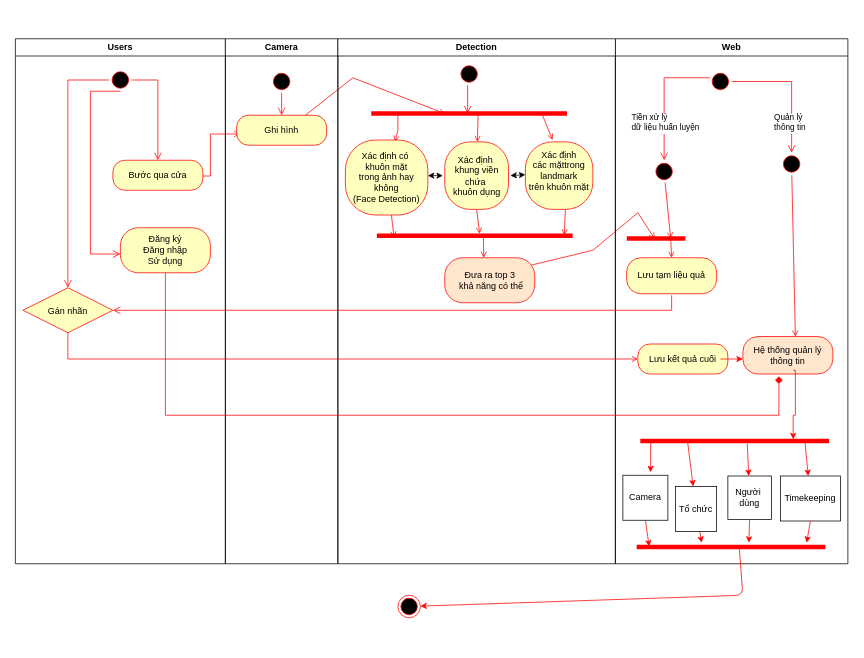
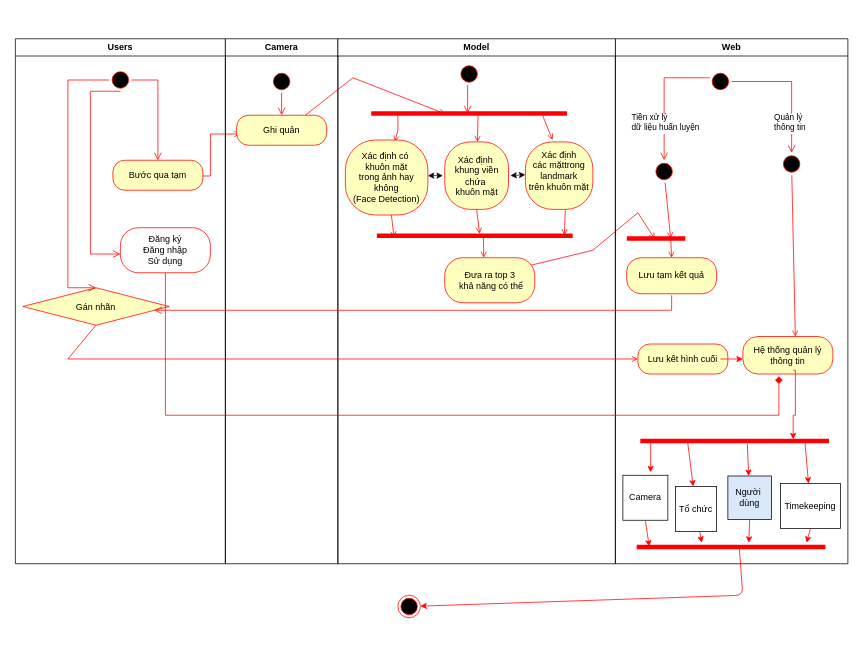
- <mxCell id="34" value="Detection" style="swimlane;whiteSpace=wrap" parent="1" vertex="1"><mxGeometry x="450" y="51" width="370" height="700" as="geometry" /></mxCell>
+ <mxCell id="34" value="Model" style="swimlane;whiteSpace=wrap" parent="1" vertex="1"><mxGeometry x="450" y="51" width="370" height="700" as="geometry" /></mxCell>
- <mxCell id="32" value="&lt;span&gt;Ghi hình&lt;/span&gt;" style="rounded=1;whiteSpace=wrap;html=1;arcSize=40;fontColor=#000000;fillColor=#ffffc0;strokeColor=#ff0000;" vertex="1" parent="29"><mxGeometry x="15" y="102" width="120" height="40" as="geometry" /></mxCell>
+ <mxCell id="32" value="&lt;span&gt;Ghi quản&lt;/span&gt;" style="rounded=1;whiteSpace=wrap;html=1;arcSize=40;fontColor=#000000;fillColor=#ffffc0;strokeColor=#ff0000;" vertex="1" parent="29"><mxGeometry x="15" y="102" width="120" height="40" as="geometry" /></mxCell>
- <mxCell id="5" value="&lt;span&gt;Bước qua cửa&lt;/span&gt;" style="rounded=1;whiteSpace=wrap;html=1;arcSize=40;fontColor=#000000;fillColor=#ffffc0;strokeColor=#ff0000;" vertex="1" parent="2"><mxGeometry x="130" y="162" width="120" height="40" as="geometry" /></mxCell>
+ <mxCell id="5" value="&lt;span&gt;Bước qua tạm&lt;/span&gt;" style="rounded=1;whiteSpace=wrap;html=1;arcSize=40;fontColor=#000000;fillColor=#ffffc0;strokeColor=#ff0000;" vertex="1" parent="2"><mxGeometry x="130" y="162" width="120" height="40" as="geometry" /></mxCell>
- <mxCell id="49" value="&lt;span&gt;Xác định&amp;nbsp;&lt;/span&gt;&lt;br style=&quot;padding: 0px ; margin: 0px&quot;&gt;&lt;span&gt;khung viền&lt;/span&gt;&lt;br style=&quot;padding: 0px ; margin: 0px&quot;&gt;&lt;span&gt;chứa&amp;nbsp;&lt;/span&gt;&lt;br style=&quot;padding: 0px ; margin: 0px&quot;&gt;&lt;span&gt;khuôn dụng&lt;/span&gt;" style="rounded=1;whiteSpace=wrap;html=1;arcSize=40;fontColor=#000000;fillColor=#ffffc0;strokeColor=#ff0000;" vertex="1" parent="34"><mxGeometry x="142.5" y="137.5" width="85" height="90" as="geometry" /></mxCell>
+ <mxCell id="49" value="&lt;span&gt;Xác định&amp;nbsp;&lt;/span&gt;&lt;br style=&quot;padding: 0px ; margin: 0px&quot;&gt;&lt;span&gt;khung viền&lt;/span&gt;&lt;br style=&quot;padding: 0px ; margin: 0px&quot;&gt;&lt;span&gt;chứa&amp;nbsp;&lt;/span&gt;&lt;br style=&quot;padding: 0px ; margin: 0px&quot;&gt;&lt;span&gt;khuôn mặt&lt;/span&gt;" style="rounded=1;whiteSpace=wrap;html=1;arcSize=40;fontColor=#000000;fillColor=#ffffc0;strokeColor=#ff0000;" vertex="1" parent="34"><mxGeometry x="142.5" y="137.5" width="85" height="90" as="geometry" /></mxCell>
- <mxCell id="6" value="&lt;span&gt;Đăng ký&lt;/span&gt;&lt;br style=&quot;padding: 0px ; margin: 0px&quot;&gt;&lt;span&gt;Đăng nhập&lt;/span&gt;&lt;br style=&quot;padding: 0px ; margin: 0px&quot;&gt;&lt;span&gt;Sử dụng&lt;/span&gt;" style="rounded=1;whiteSpace=wrap;html=1;arcSize=40;fontColor=#000000;fillColor=#ffffc0;strokeColor=#ff0000;" vertex="1" parent="2"><mxGeometry x="140" y="252" width="120" height="60" as="geometry" /></mxCell>
+ <mxCell id="6" value="&lt;span&gt;Đăng ký&lt;/span&gt;&lt;br style=&quot;padding: 0px ; margin: 0px&quot;&gt;&lt;span&gt;Đăng nhập&lt;/span&gt;&lt;br style=&quot;padding: 0px ; margin: 0px&quot;&gt;&lt;span&gt;Sử dụng&lt;/span&gt;" style="rounded=1;whiteSpace=wrap;html=1;arcSize=40;fontColor=#000000;fillColor=#ffffff;strokeColor=#ff0000;" vertex="1" parent="2"><mxGeometry x="140" y="252" width="120" height="60" as="geometry" /></mxCell>
- <mxCell id="24" value="&lt;span&gt;Lưu tạm liệu quả&lt;/span&gt;" style="rounded=1;whiteSpace=wrap;html=1;arcSize=40;fontColor=#000000;fillColor=#ffffc0;strokeColor=#ff0000;" vertex="1" parent="7"><mxGeometry x="15" y="292" width="120" height="48" as="geometry" /></mxCell>
+ <mxCell id="24" value="&lt;span&gt;Lưu tạm kết quả&lt;/span&gt;" style="rounded=1;whiteSpace=wrap;html=1;arcSize=40;fontColor=#000000;fillColor=#ffffc0;strokeColor=#ff0000;" vertex="1" parent="7"><mxGeometry x="15" y="292" width="120" height="48" as="geometry" /></mxCell>
- <mxCell id="51" value="&lt;span&gt;Đưa ra top 3&lt;/span&gt;&lt;br style=&quot;padding: 0px ; margin: 0px&quot;&gt;&lt;span&gt;&amp;nbsp;khả năng có thể&lt;/span&gt;" style="rounded=1;whiteSpace=wrap;html=1;arcSize=40;fontColor=#000000;fillColor=#ffe6cc;strokeColor=#ff0000;" vertex="1" parent="34"><mxGeometry x="142.5" y="292" width="120" height="60" as="geometry" /></mxCell>
+ <mxCell id="51" value="&lt;span&gt;Đưa ra top 3&lt;/span&gt;&lt;br style=&quot;padding: 0px ; margin: 0px&quot;&gt;&lt;span&gt;&amp;nbsp;khả năng có thể&lt;/span&gt;" style="rounded=1;whiteSpace=wrap;html=1;arcSize=40;fontColor=#000000;fillColor=#ffffc0;strokeColor=#ff0000;" vertex="1" parent="34"><mxGeometry x="142.5" y="292" width="120" height="60" as="geometry" /></mxCell>
- <mxCell id="52" value="Gán nhãn" style="rhombus;fillColor=#ffffc0;strokeColor=#ff0000;" parent="1" vertex="1"><mxGeometry x="30" y="383" width="120" height="60" as="geometry" /></mxCell>
+ <mxCell id="52" value="Gán nhãn" style="rhombus;fillColor=#ffffc0;strokeColor=#ff0000;" parent="1" vertex="1"><mxGeometry x="30" y="383" width="195" height="50" as="geometry" /></mxCell>
- <mxCell id="26" value="&lt;span&gt;Hệ thống quản lý&lt;/span&gt;&lt;br style=&quot;padding: 0px ; margin: 0px&quot;&gt;&lt;span&gt;thông tin&lt;/span&gt;" style="rounded=1;whiteSpace=wrap;html=1;arcSize=40;fontColor=#000000;fillColor=#ffe6cc;strokeColor=#ff0000;" vertex="1" parent="7"><mxGeometry x="170" y="397" width="120" height="50" as="geometry" /></mxCell>
+ <mxCell id="26" value="&lt;span&gt;Hệ thống quản lý&lt;/span&gt;&lt;br style=&quot;padding: 0px ; margin: 0px&quot;&gt;&lt;span&gt;thông tin&lt;/span&gt;" style="rounded=1;whiteSpace=wrap;html=1;arcSize=40;fontColor=#000000;fillColor=#ffffc0;strokeColor=#ff0000;" vertex="1" parent="7"><mxGeometry x="170" y="397" width="120" height="50" as="geometry" /></mxCell>
- <mxCell id="25" value="&lt;span&gt;Lưu kết quả cuối&lt;/span&gt;" style="rounded=1;whiteSpace=wrap;html=1;arcSize=40;fontColor=#000000;fillColor=#ffffc0;strokeColor=#ff0000;" vertex="1" parent="7"><mxGeometry x="29.99" y="407" width="120" height="40" as="geometry" /></mxCell>
+ <mxCell id="25" value="&lt;span&gt;Lưu kết hình cuối&lt;/span&gt;" style="rounded=1;whiteSpace=wrap;html=1;arcSize=40;fontColor=#000000;fillColor=#ffffc0;strokeColor=#ff0000;" vertex="1" parent="7"><mxGeometry x="29.99" y="407" width="120" height="40" as="geometry" /></mxCell>
- <mxCell id="19" value="Người&amp;nbsp;&lt;br&gt;dùng" style="whiteSpace=wrap;html=1;aspect=fixed;" vertex="1" parent="7"><mxGeometry x="149.99" y="583" width="58" height="58" as="geometry" /></mxCell>
+ <mxCell id="19" value="Người&amp;nbsp;&lt;br&gt;dùng" style="whiteSpace=wrap;html=1;aspect=fixed;fillColor=#dae8fc;" vertex="1" parent="7"><mxGeometry x="149.99" y="583" width="58" height="58" as="geometry" /></mxCell>
- <mxCell id="20" value="Timekeeping" style="whiteSpace=wrap;html=1;" vertex="1" parent="7"><mxGeometry x="220" y="583" width="80" height="60" as="geometry" /></mxCell>
+ <mxCell id="20" value="Timekeeping" style="whiteSpace=wrap;html=1;" vertex="1" parent="7"><mxGeometry x="220" y="593" width="80" height="60" as="geometry" /></mxCell>
